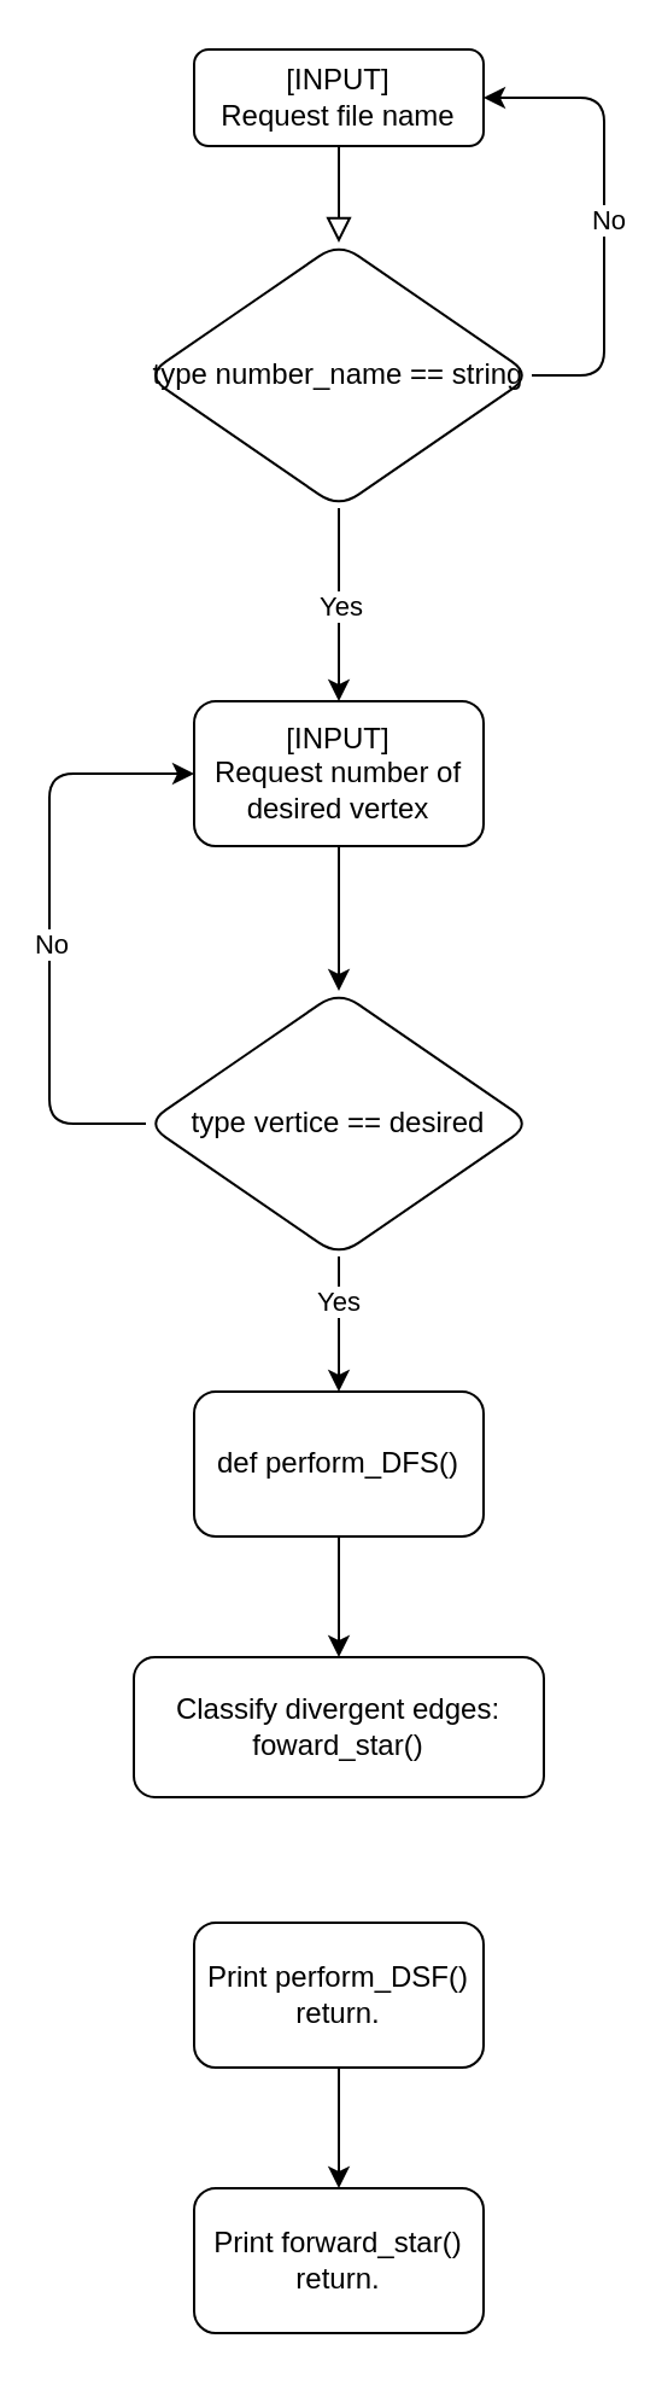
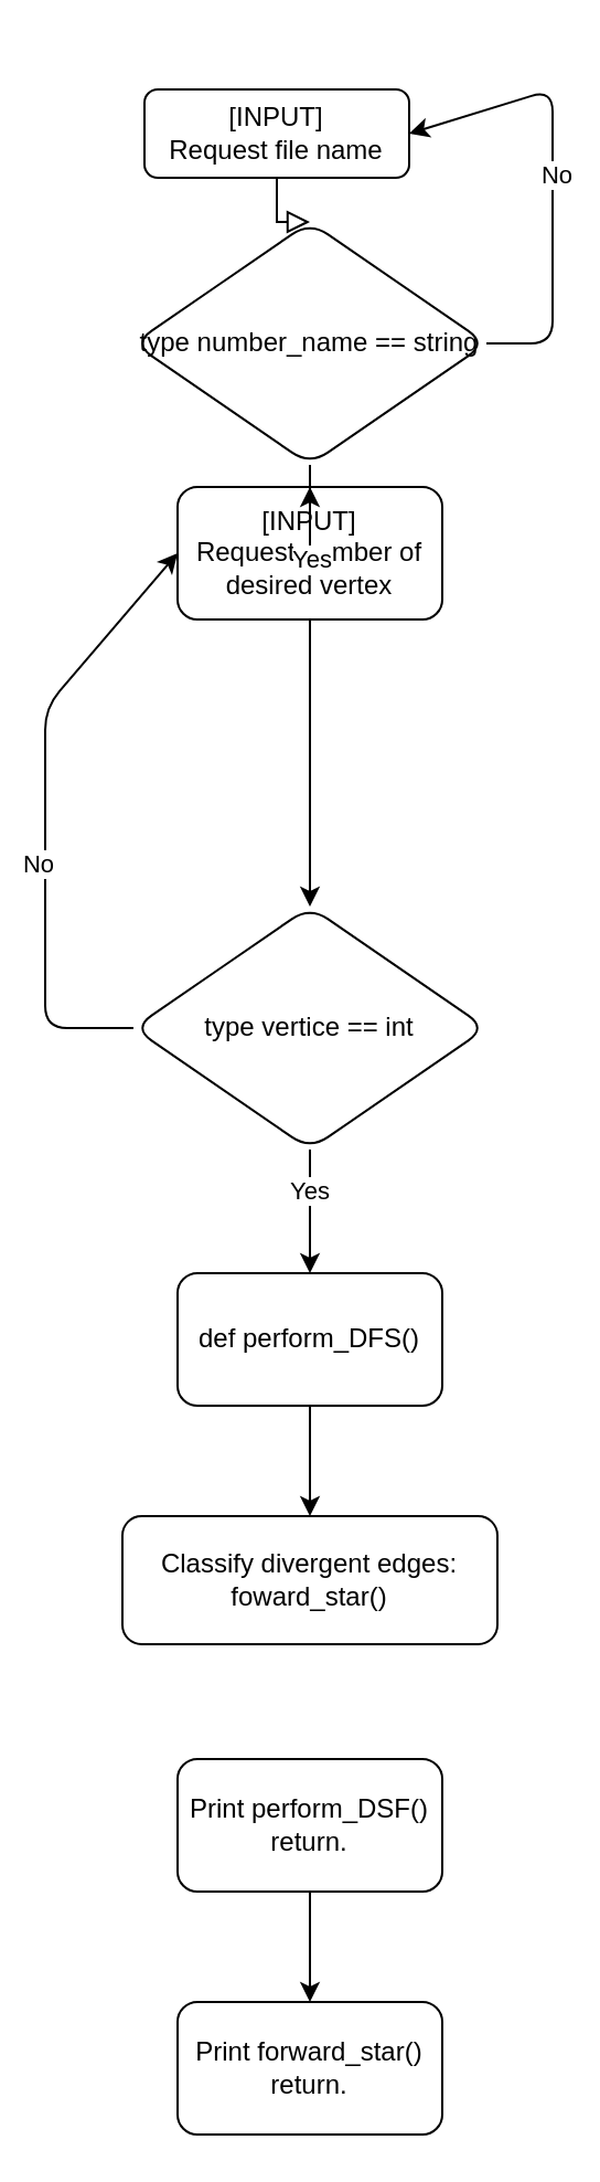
- <mxCell id="3" value="&lt;div&gt;[INPUT]&lt;/div&gt;&lt;div&gt;Request file name&lt;br&gt;&lt;/div&gt;" style="rounded=1;whiteSpace=wrap;html=1;fontSize=12;glass=0;strokeWidth=1;shadow=0;" vertex="1" parent="1"><mxGeometry x="80" y="20" width="120" height="40" as="geometry" /></mxCell>
+ <mxCell id="3" value="&lt;div&gt;[INPUT]&lt;/div&gt;&lt;div&gt;Request file name&lt;br&gt;&lt;/div&gt;" style="rounded=1;whiteSpace=wrap;html=1;fontSize=12;glass=0;strokeWidth=1;shadow=0;" vertex="1" parent="1"><mxGeometry x="65" y="40" width="120" height="40" as="geometry" /></mxCell>
- <mxCell id="5" value="&lt;div&gt;[INPUT]&lt;/div&gt;&lt;div&gt;Request number of desired vertex&lt;br&gt;&lt;/div&gt;" style="rounded=1;whiteSpace=wrap;html=1;fontSize=12;glass=0;strokeWidth=1;shadow=0;" vertex="1" parent="1"><mxGeometry x="80" y="290" width="120" height="60" as="geometry" /></mxCell>
+ <mxCell id="5" value="&lt;div&gt;[INPUT]&lt;/div&gt;&lt;div&gt;Request number of desired vertex&lt;br&gt;&lt;/div&gt;" style="rounded=1;whiteSpace=wrap;html=1;fontSize=12;glass=0;strokeWidth=1;shadow=0;" vertex="1" parent="1"><mxGeometry x="80" y="220" width="120" height="60" as="geometry" /></mxCell>
- <mxCell id="10" value="type vertice == desired" style="rhombus;whiteSpace=wrap;html=1;rounded=1;glass=0;strokeWidth=1;shadow=0;" vertex="1" parent="1"><mxGeometry x="60" y="410" width="160" height="110" as="geometry" /></mxCell>
+ <mxCell id="10" value="type vertice == int" style="rhombus;whiteSpace=wrap;html=1;rounded=1;glass=0;strokeWidth=1;shadow=0;" vertex="1" parent="1"><mxGeometry x="60" y="410" width="160" height="110" as="geometry" /></mxCell>
